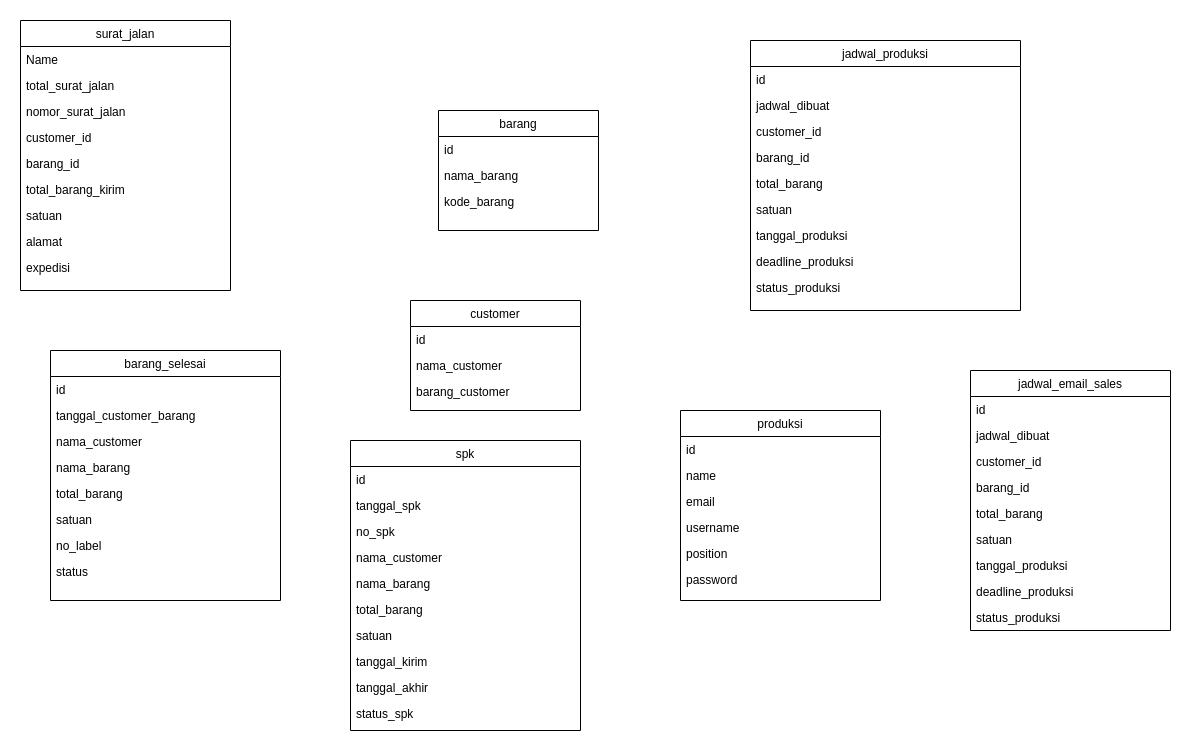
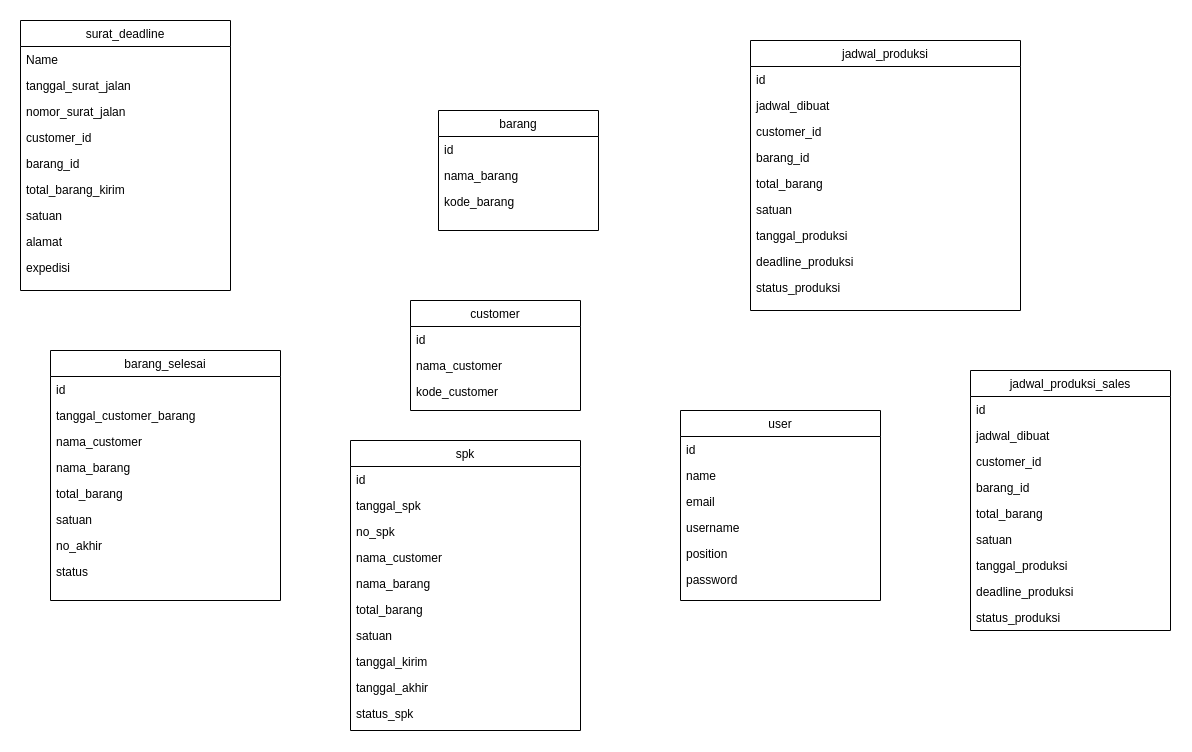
- <mxCell id="2" value="surat_jalan" style="swimlane;fontStyle=0;align=center;verticalAlign=top;childLayout=stackLayout;horizontal=1;startSize=26;horizontalStack=0;resizeParent=1;resizeLast=0;collapsible=1;marginBottom=0;rounded=0;shadow=0;strokeWidth=1;" parent="1" vertex="1"><mxGeometry x="20" y="20" width="210" height="270" as="geometry"><mxRectangle x="230" y="140" width="160" height="26" as="alternateBounds" /></mxGeometry></mxCell>
+ <mxCell id="2" value="surat_deadline" style="swimlane;fontStyle=0;align=center;verticalAlign=top;childLayout=stackLayout;horizontal=1;startSize=26;horizontalStack=0;resizeParent=1;resizeLast=0;collapsible=1;marginBottom=0;rounded=0;shadow=0;strokeWidth=1;" parent="1" vertex="1"><mxGeometry x="20" y="20" width="210" height="270" as="geometry"><mxRectangle x="230" y="140" width="160" height="26" as="alternateBounds" /></mxGeometry></mxCell>
- <mxCell id="4" value="total_surat_jalan" style="text;align=left;verticalAlign=top;spacingLeft=4;spacingRight=4;overflow=hidden;rotatable=0;points=[[0,0.5],[1,0.5]];portConstraint=eastwest;rounded=0;shadow=0;html=0;" parent="2" vertex="1"><mxGeometry y="52" width="210" height="26" as="geometry" /></mxCell>
+ <mxCell id="4" value="tanggal_surat_jalan" style="text;align=left;verticalAlign=top;spacingLeft=4;spacingRight=4;overflow=hidden;rotatable=0;points=[[0,0.5],[1,0.5]];portConstraint=eastwest;rounded=0;shadow=0;html=0;" parent="2" vertex="1"><mxGeometry y="52" width="210" height="26" as="geometry" /></mxCell>
- <mxCell id="57" value="jadwal_email_sales" style="swimlane;fontStyle=0;align=center;verticalAlign=top;childLayout=stackLayout;horizontal=1;startSize=26;horizontalStack=0;resizeParent=1;resizeLast=0;collapsible=1;marginBottom=0;rounded=0;shadow=0;strokeWidth=1;" vertex="1" parent="1"><mxGeometry x="970" y="370" width="200" height="260" as="geometry"><mxRectangle x="130" y="380" width="160" height="26" as="alternateBounds" /></mxGeometry></mxCell>
+ <mxCell id="57" value="jadwal_produksi_sales" style="swimlane;fontStyle=0;align=center;verticalAlign=top;childLayout=stackLayout;horizontal=1;startSize=26;horizontalStack=0;resizeParent=1;resizeLast=0;collapsible=1;marginBottom=0;rounded=0;shadow=0;strokeWidth=1;" vertex="1" parent="1"><mxGeometry x="970" y="370" width="200" height="260" as="geometry"><mxRectangle x="130" y="380" width="160" height="26" as="alternateBounds" /></mxGeometry></mxCell>
- <mxCell id="24" value="barang_customer" style="text;align=left;verticalAlign=top;spacingLeft=4;spacingRight=4;overflow=hidden;rotatable=0;points=[[0,0.5],[1,0.5]];portConstraint=eastwest;" vertex="1" parent="21"><mxGeometry y="78" width="170" height="26" as="geometry" /></mxCell>
+ <mxCell id="24" value="kode_customer" style="text;align=left;verticalAlign=top;spacingLeft=4;spacingRight=4;overflow=hidden;rotatable=0;points=[[0,0.5],[1,0.5]];portConstraint=eastwest;" vertex="1" parent="21"><mxGeometry y="78" width="170" height="26" as="geometry" /></mxCell>
- <mxCell id="40" value="produksi" style="swimlane;fontStyle=0;align=center;verticalAlign=top;childLayout=stackLayout;horizontal=1;startSize=26;horizontalStack=0;resizeParent=1;resizeLast=0;collapsible=1;marginBottom=0;rounded=0;shadow=0;strokeWidth=1;" vertex="1" parent="1"><mxGeometry x="680" y="410" width="200" height="190" as="geometry"><mxRectangle x="130" y="380" width="160" height="26" as="alternateBounds" /></mxGeometry></mxCell>
+ <mxCell id="40" value="user" style="swimlane;fontStyle=0;align=center;verticalAlign=top;childLayout=stackLayout;horizontal=1;startSize=26;horizontalStack=0;resizeParent=1;resizeLast=0;collapsible=1;marginBottom=0;rounded=0;shadow=0;strokeWidth=1;" vertex="1" parent="1"><mxGeometry x="680" y="410" width="200" height="190" as="geometry"><mxRectangle x="130" y="380" width="160" height="26" as="alternateBounds" /></mxGeometry></mxCell>
- <mxCell id="19" value="no_label" style="text;align=left;verticalAlign=top;spacingLeft=4;spacingRight=4;overflow=hidden;rotatable=0;points=[[0,0.5],[1,0.5]];portConstraint=eastwest;rounded=0;shadow=0;html=0;" vertex="1" parent="12"><mxGeometry y="182" width="230" height="26" as="geometry" /></mxCell>
+ <mxCell id="19" value="no_akhir" style="text;align=left;verticalAlign=top;spacingLeft=4;spacingRight=4;overflow=hidden;rotatable=0;points=[[0,0.5],[1,0.5]];portConstraint=eastwest;rounded=0;shadow=0;html=0;" vertex="1" parent="12"><mxGeometry y="182" width="230" height="26" as="geometry" /></mxCell>
